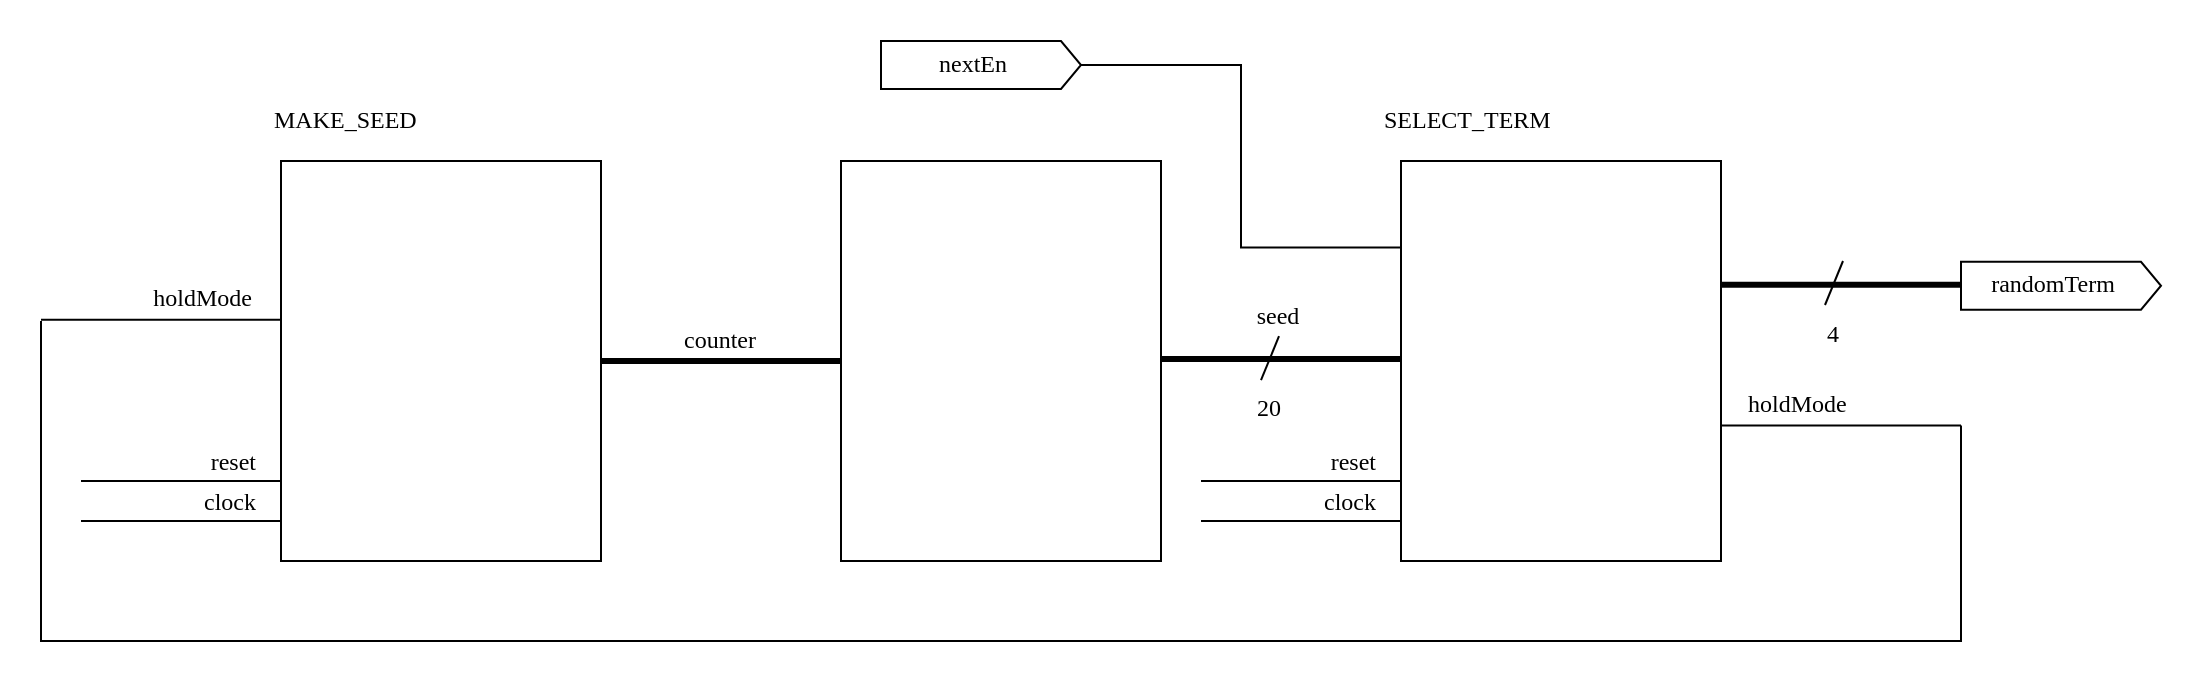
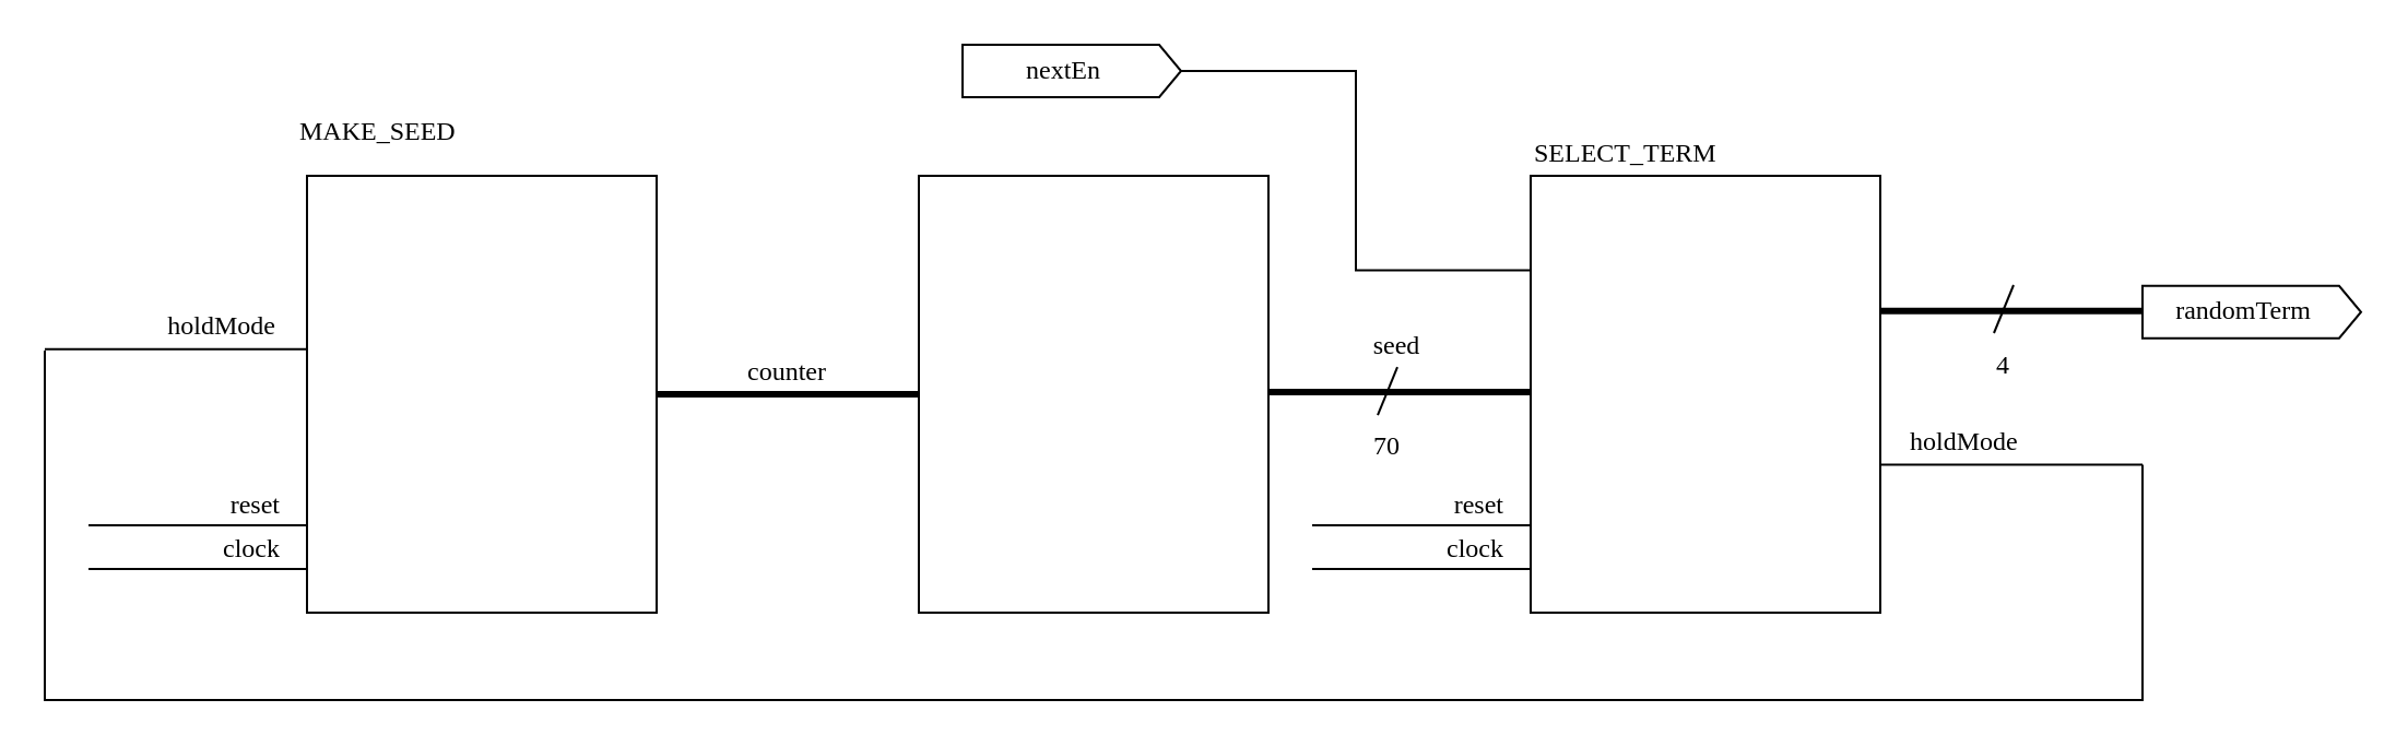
- <mxCell id="16" value="SELECT_TERM" style="text;html=1;align=left;verticalAlign=middle;whiteSpace=wrap;rounded=0;fontFamily=Lucida Console;" vertex="1" parent="1"><mxGeometry x="690" y="50" width="160" height="20" as="geometry" /></mxCell>
+ <mxCell id="16" value="SELECT_TERM" style="text;html=1;align=left;verticalAlign=middle;whiteSpace=wrap;rounded=0;fontFamily=Lucida Console;" vertex="1" parent="1"><mxGeometry x="700" y="60" width="160" height="20" as="geometry" /></mxCell>
- <mxCell id="5" value="20" style="text;html=1;align=center;verticalAlign=bottom;whiteSpace=wrap;rounded=0;fontFamily=Lucida Console;fontStyle=0" vertex="1" parent="1"><mxGeometry x="604" y="193.37" width="61" height="20" as="geometry" /></mxCell>
+ <mxCell id="5" value="70" style="text;html=1;align=center;verticalAlign=bottom;whiteSpace=wrap;rounded=0;fontFamily=Lucida Console;fontStyle=0" vertex="1" parent="1"><mxGeometry x="604" y="193.37" width="61" height="20" as="geometry" /></mxCell>
